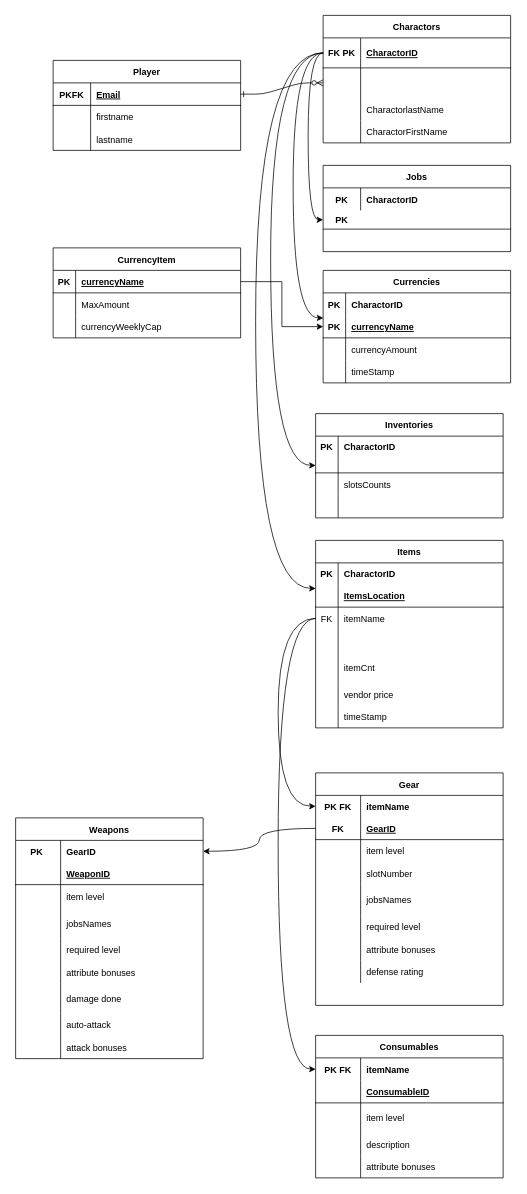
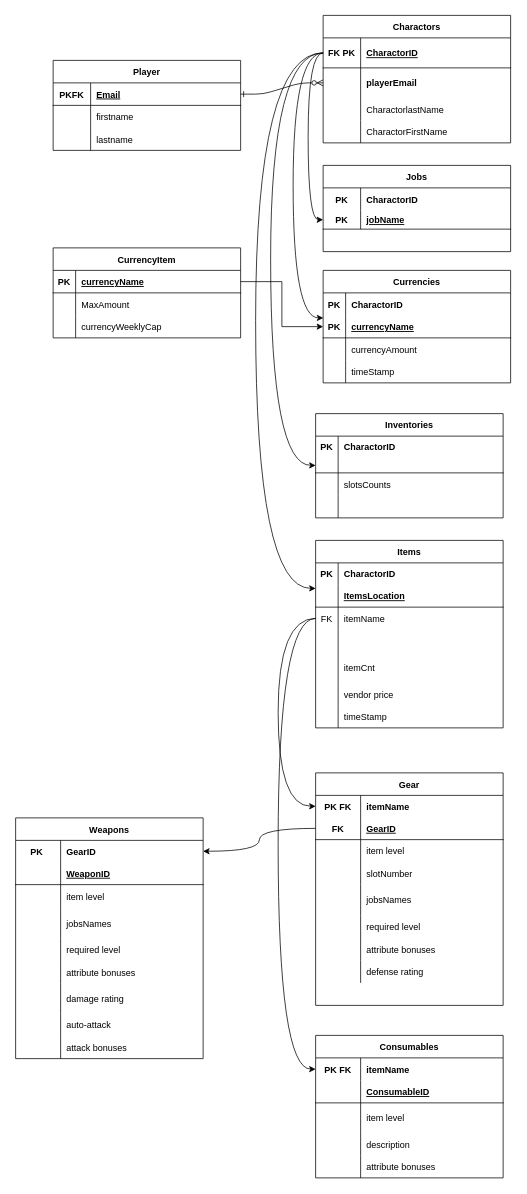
+ <mxCell id="30" value="playerEmail" style="shape=partialRectangle;overflow=hidden;connectable=0;fillColor=none;top=0;left=0;bottom=0;right=0;align=left;spacingLeft=6;labelBorderColor=none;fontStyle=1;perimeterSpacing=2;" parent="28" vertex="1"><mxGeometry x="50" width="200" height="40" as="geometry"><mxRectangle width="200" height="40" as="alternateBounds" /></mxGeometry></mxCell>
+ <mxCell id="43" value="jobName" style="shape=partialRectangle;overflow=hidden;connectable=0;fillColor=none;top=0;left=0;bottom=0;right=0;align=left;spacingLeft=6;fontStyle=5;movable=0;resizable=0;rotatable=0;deletable=0;editable=0;locked=1;" parent="41" vertex="1"><mxGeometry x="50" width="200" height="25" as="geometry"><mxRectangle width="200" height="25" as="alternateBounds" /></mxGeometry></mxCell>
- <mxCell id="146" value="damage done" style="shape=partialRectangle;overflow=hidden;connectable=0;fillColor=none;top=0;left=0;bottom=0;right=0;align=left;spacingLeft=6;" parent="144" vertex="1"><mxGeometry x="60" width="190" height="40" as="geometry"><mxRectangle width="190" height="40" as="alternateBounds" /></mxGeometry></mxCell>
+ <mxCell id="146" value="damage rating" style="shape=partialRectangle;overflow=hidden;connectable=0;fillColor=none;top=0;left=0;bottom=0;right=0;align=left;spacingLeft=6;" parent="144" vertex="1"><mxGeometry x="60" width="190" height="40" as="geometry"><mxRectangle width="190" height="40" as="alternateBounds" /></mxGeometry></mxCell>
